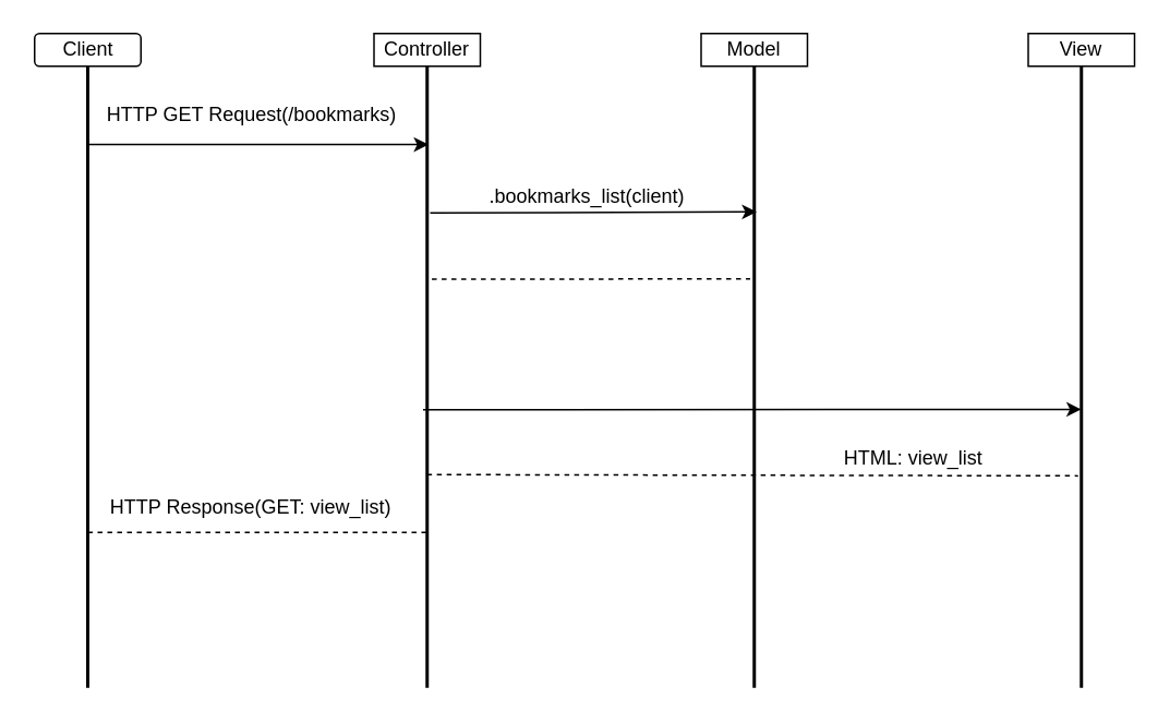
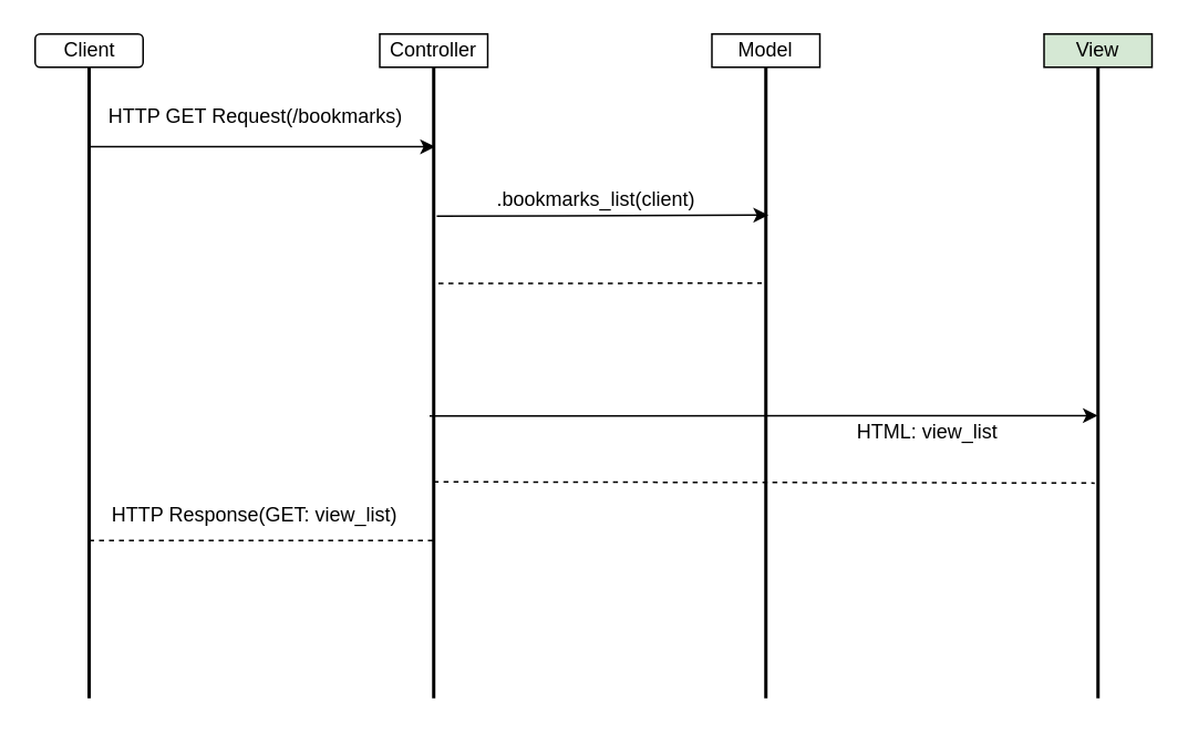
- <mxCell id="9" value="View" style="rounded=0;whiteSpace=wrap;html=1;" vertex="1" parent="1"><mxGeometry x="628" y="20" width="65" height="20" as="geometry" /></mxCell>
+ <mxCell id="9" value="View" style="rounded=0;whiteSpace=wrap;html=1;fillColor=#d5e8d4;" vertex="1" parent="1"><mxGeometry x="628" y="20" width="65" height="20" as="geometry" /></mxCell>
- <mxCell id="18" value="HTML: view_list" style="text;html=1;strokeColor=none;fillColor=none;align=center;verticalAlign=middle;whiteSpace=wrap;rounded=0;" vertex="1" parent="1"><mxGeometry x="513" y="270" width="90" height="20" as="geometry" /></mxCell>
+ <mxCell id="18" value="HTML: view_list" style="text;html=1;strokeColor=none;fillColor=none;align=center;verticalAlign=middle;whiteSpace=wrap;rounded=0;" vertex="1" parent="1"><mxGeometry x="513" y="250" width="90" height="20" as="geometry" /></mxCell>
